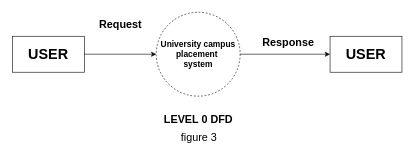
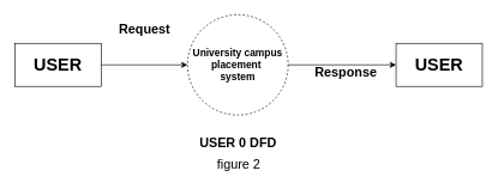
- <mxCell id="7" value="&lt;font style=&quot;font-size: 18px;&quot;&gt;&lt;b&gt;Response&lt;/b&gt;&lt;/font&gt;" style="text;html=1;align=center;verticalAlign=middle;resizable=0;points=[];autosize=1;strokeColor=none;fillColor=none;" parent="1" vertex="1"><mxGeometry x="425" y="50" width="110" height="40" as="geometry" /></mxCell>
+ <mxCell id="7" value="&lt;font style=&quot;font-size: 18px;&quot;&gt;&lt;b&gt;Response&lt;/b&gt;&lt;/font&gt;" style="text;html=1;align=center;verticalAlign=middle;resizable=0;points=[];autosize=1;strokeColor=none;fillColor=none;" parent="1" vertex="1"><mxGeometry x="425" y="80" width="110" height="40" as="geometry" /></mxCell>
- <mxCell id="6" value="&lt;b&gt;&lt;font style=&quot;font-size: 18px;&quot;&gt;LEVEL 0 DFD&lt;/font&gt;&lt;/b&gt;" style="text;html=1;align=center;verticalAlign=middle;resizable=0;points=[];autosize=1;strokeColor=none;fillColor=none;" parent="1" vertex="1"><mxGeometry x="260" y="180" width="140" height="40" as="geometry" /></mxCell>
+ <mxCell id="6" value="&lt;b&gt;&lt;font style=&quot;font-size: 18px;&quot;&gt;USER 0 DFD&lt;/font&gt;&lt;/b&gt;" style="text;html=1;align=center;verticalAlign=middle;resizable=0;points=[];autosize=1;strokeColor=none;fillColor=none;" parent="1" vertex="1"><mxGeometry x="260" y="180" width="140" height="40" as="geometry" /></mxCell>
- <mxCell id="10" value="&lt;font style=&quot;font-size: 18px;&quot;&gt;figure 3&lt;/font&gt;" style="text;html=1;align=center;verticalAlign=middle;resizable=0;points=[];autosize=1;strokeColor=none;fillColor=none;" parent="1" vertex="1"><mxGeometry x="291" y="210" width="80" height="40" as="geometry" /></mxCell>
+ <mxCell id="10" value="&lt;font style=&quot;font-size: 18px;&quot;&gt;figure 2&lt;/font&gt;" style="text;html=1;align=center;verticalAlign=middle;resizable=0;points=[];autosize=1;strokeColor=none;fillColor=none;" parent="1" vertex="1"><mxGeometry x="291" y="210" width="80" height="40" as="geometry" /></mxCell>
